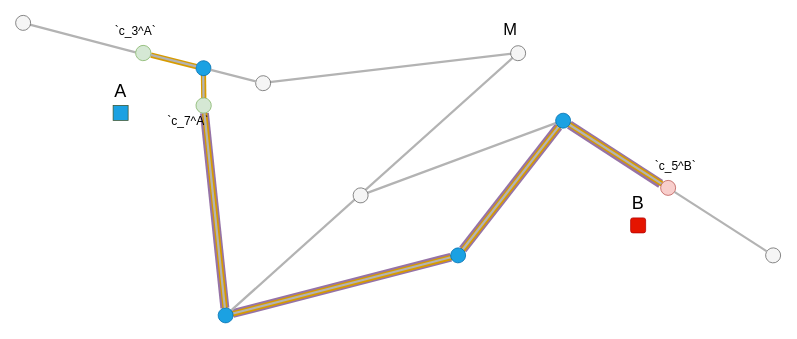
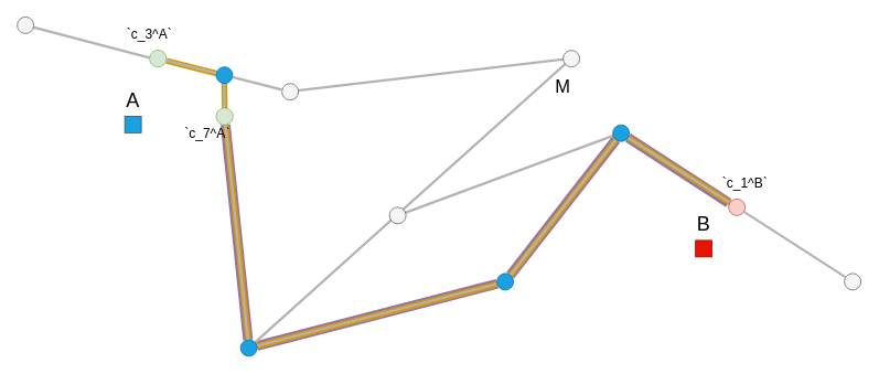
- <mxCell id="25" value="&lt;font style=&quot;font-size: 22px&quot;&gt;M&lt;/font&gt;" style="text;html=1;strokeColor=none;fillColor=none;align=center;verticalAlign=middle;whiteSpace=wrap;rounded=0;" parent="1" vertex="1"><mxGeometry x="660" y="30" width="40" height="20" as="geometry" /></mxCell>
+ <mxCell id="25" value="&lt;font style=&quot;font-size: 22px&quot;&gt;M&lt;/font&gt;" style="text;html=1;strokeColor=none;fillColor=none;align=center;verticalAlign=middle;whiteSpace=wrap;rounded=0;" parent="1" vertex="1"><mxGeometry x="660" y="95" width="40" height="20" as="geometry" /></mxCell>
- <mxCell id="37" value="&lt;div&gt;&lt;font style=&quot;font-size: 16px&quot;&gt;`c_5^B`&lt;/font&gt;&lt;/div&gt;" style="text;html=1;strokeColor=none;fillColor=none;align=center;verticalAlign=middle;whiteSpace=wrap;rounded=0;fontColor=#000000;" parent="1" vertex="1"><mxGeometry x="880" y="210" width="40" height="20" as="geometry" /></mxCell>
+ <mxCell id="37" value="&lt;div&gt;&lt;font style=&quot;font-size: 16px&quot;&gt;`c_1^B`&lt;/font&gt;&lt;/div&gt;" style="text;html=1;strokeColor=none;fillColor=none;align=center;verticalAlign=middle;whiteSpace=wrap;rounded=0;fontColor=#000000;" parent="1" vertex="1"><mxGeometry x="880" y="210" width="40" height="20" as="geometry" /></mxCell>
- <mxCell id="13" value="B&lt;br&gt;&lt;br&gt;&lt;div&gt;&lt;br&gt;&lt;/div&gt;" style="whiteSpace=wrap;html=1;shadow=0;strokeWidth=1;fillColor=#e51400;fontSize=24;align=right;strokeColor=#B20000;rounded=1;" parent="1" vertex="1"><mxGeometry x="840" y="290" width="20" height="20" as="geometry" /></mxCell>
+ <mxCell id="13" value="B&lt;br&gt;&lt;br&gt;&lt;div&gt;&lt;br&gt;&lt;/div&gt;" style="whiteSpace=wrap;html=1;rounded=0;shadow=0;strokeWidth=1;fillColor=#e51400;fontSize=24;align=right;strokeColor=#B20000;" parent="1" vertex="1"><mxGeometry x="840" y="290" width="20" height="20" as="geometry" /></mxCell>
